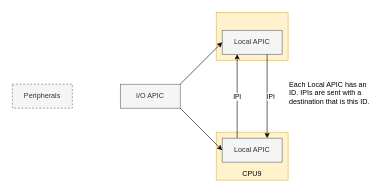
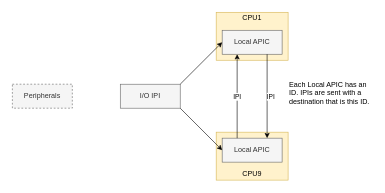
+ <mxCell id="6" value="CPU1" style="text;html=1;strokeColor=none;fillColor=none;align=center;verticalAlign=middle;whiteSpace=wrap;rounded=0;" vertex="1" parent="1"><mxGeometry x="400" y="20" width="40" height="20" as="geometry" /></mxCell>
- <mxCell id="3" value="I/O APIC" style="rounded=0;whiteSpace=wrap;html=1;fillColor=#f5f5f5;strokeColor=#666666;fontColor=#333333;" vertex="1" parent="1"><mxGeometry x="200" y="140" width="100" height="40" as="geometry" /></mxCell>
+ <mxCell id="3" value="I/O IPI" style="rounded=0;whiteSpace=wrap;html=1;fillColor=#f5f5f5;strokeColor=#666666;fontColor=#333333;" vertex="1" parent="1"><mxGeometry x="200" y="140" width="100" height="40" as="geometry" /></mxCell>
